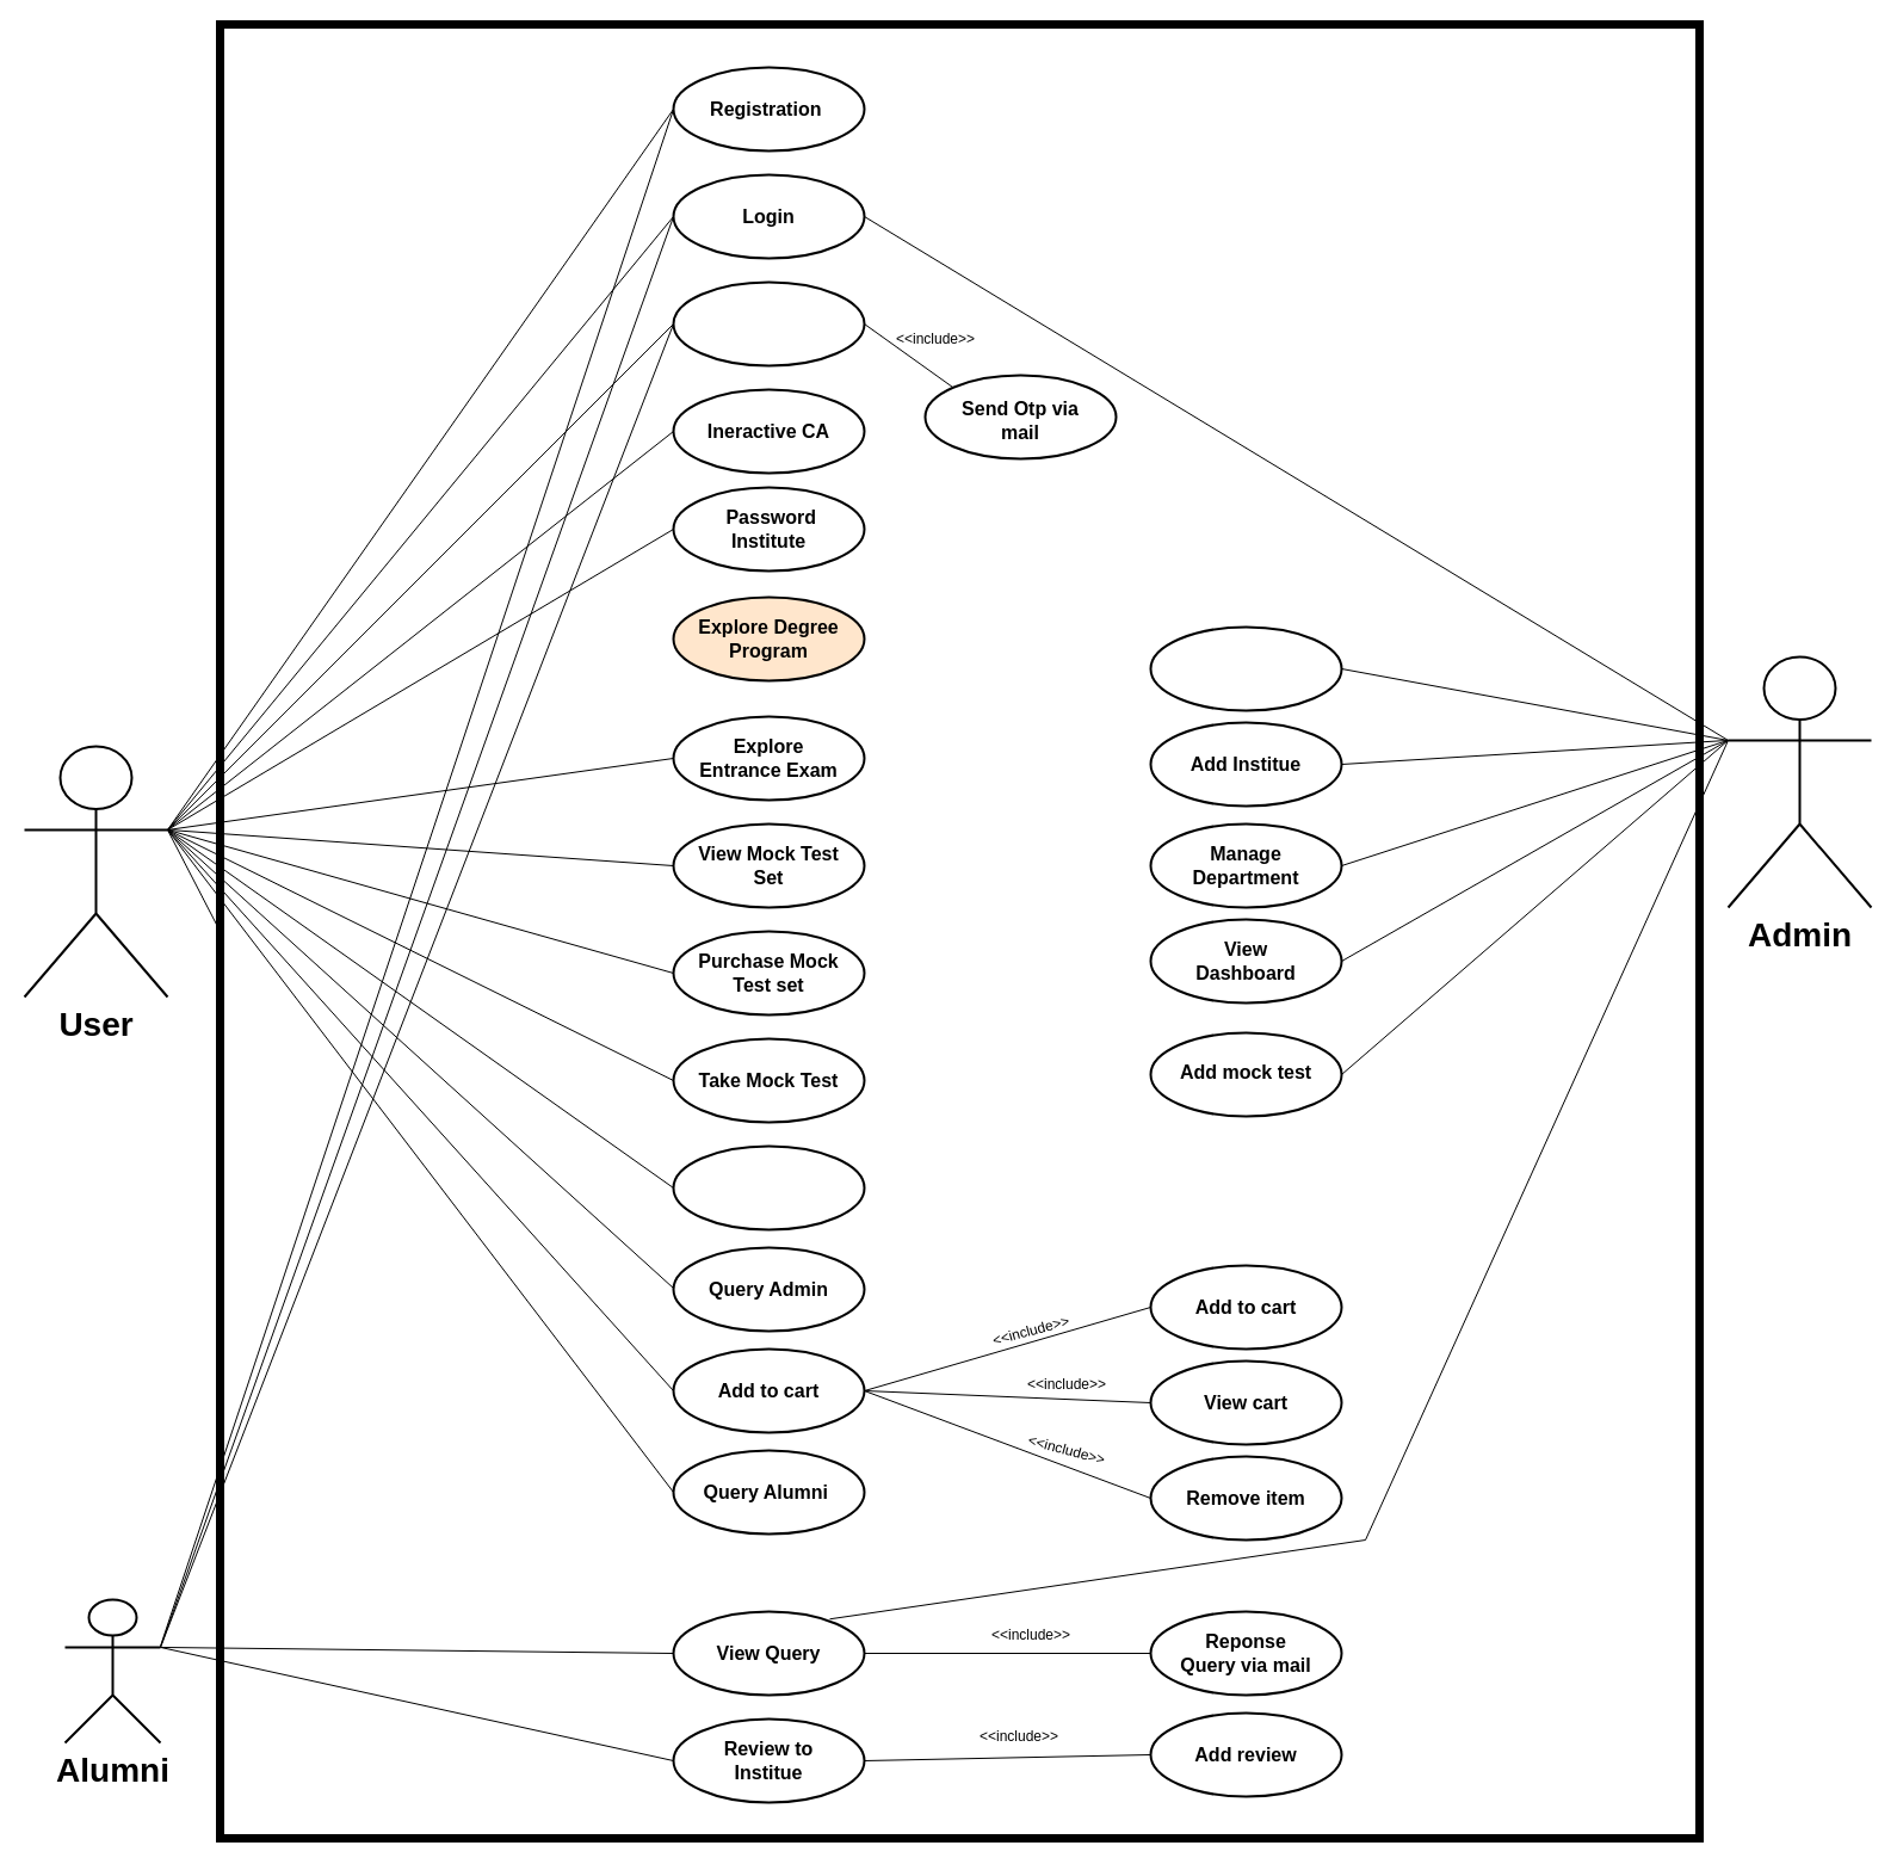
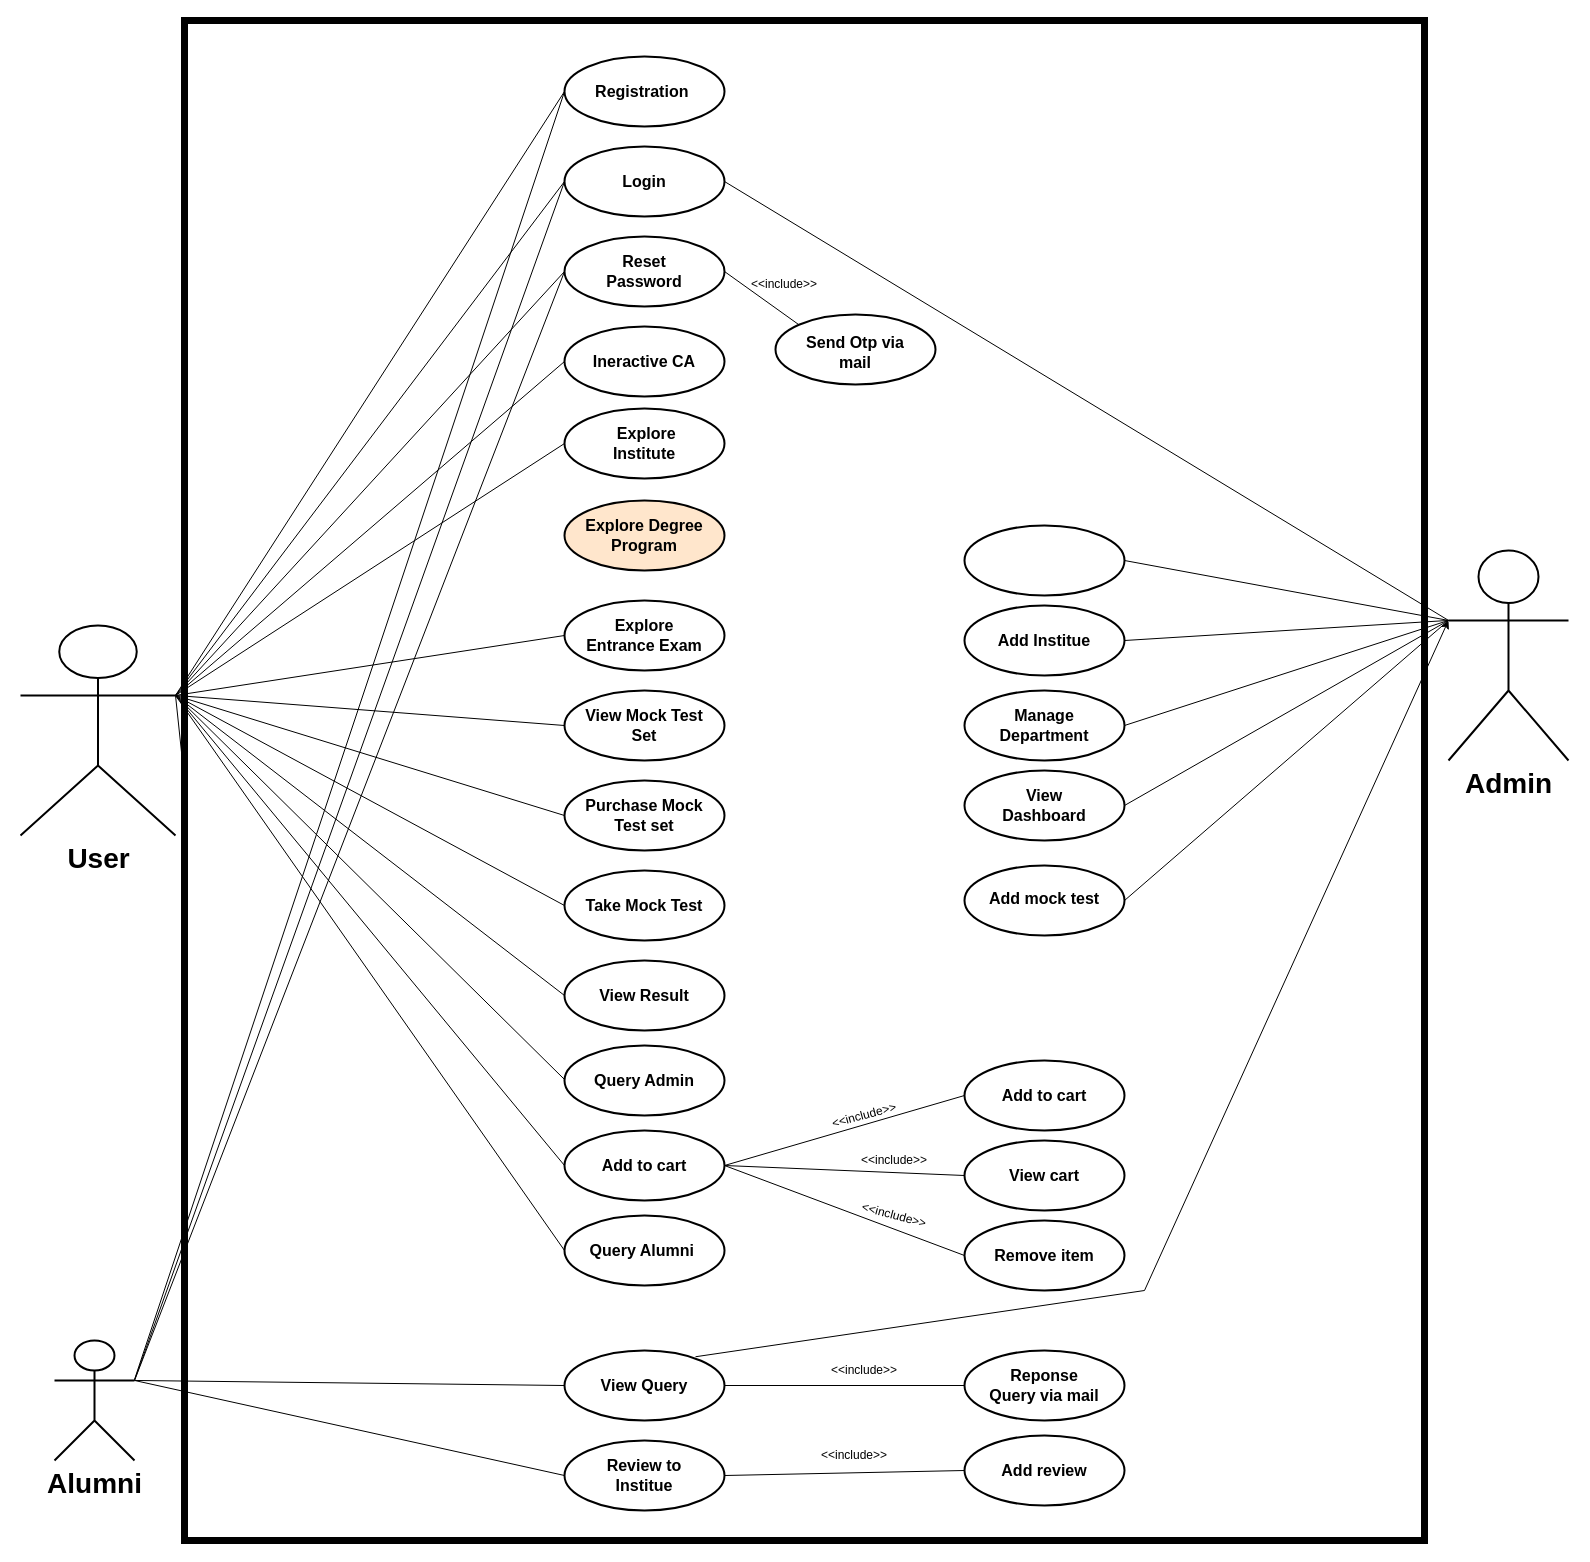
+ <mxCell id="7" value="&lt;span style=&quot;font-size: 16px;&quot;&gt;&lt;b&gt;Reset Password&lt;/b&gt;&lt;/span&gt;" style="text;html=1;align=center;verticalAlign=middle;whiteSpace=wrap;rounded=0;" vertex="1" parent="1"><mxGeometry x="584" y="243.5" width="120" height="55" as="geometry" /></mxCell>
- <mxCell id="13" value="&lt;span style=&quot;font-size: 16px;&quot;&gt;&lt;b&gt;&amp;nbsp;Password Institute&lt;/b&gt;&lt;/span&gt;" style="text;html=1;align=center;verticalAlign=middle;whiteSpace=wrap;rounded=0;" vertex="1" parent="1"><mxGeometry x="584" y="413" width="120" height="60" as="geometry" /></mxCell>
+ <mxCell id="13" value="&lt;span style=&quot;font-size: 16px;&quot;&gt;&lt;b&gt;&amp;nbsp;Explore Institute&lt;/b&gt;&lt;/span&gt;" style="text;html=1;align=center;verticalAlign=middle;whiteSpace=wrap;rounded=0;" vertex="1" parent="1"><mxGeometry x="584" y="413" width="120" height="60" as="geometry" /></mxCell>
- <mxCell id="86" value="" style="endArrow=none;html=1;rounded=0;exitX=0.925;exitY=0.021;exitDx=0;exitDy=0;entryX=0;entryY=0.333;entryDx=0;entryDy=0;entryPerimeter=0;exitPerimeter=0;" edge="1" parent="1" source="27" target="40"><mxGeometry width="50" height="50" relative="1" as="geometry"><mxPoint x="684" y="1376.5" as="sourcePoint" /><mxPoint x="1454" y="620" as="targetPoint" /><Array as="points"><mxPoint x="1144" y="1290" /></Array></mxGeometry></mxCell>
+ <mxCell id="86" value="" style="endArrow=classic;html=1;rounded=0;exitX=0.925;exitY=0.021;exitDx=0;exitDy=0;entryX=0;entryY=0.333;entryDx=0;entryDy=0;entryPerimeter=0;exitPerimeter=0;" edge="1" parent="1" source="27" target="40"><mxGeometry width="50" height="50" relative="1" as="geometry"><mxPoint x="684" y="1376.5" as="sourcePoint" /><mxPoint x="1454" y="620" as="targetPoint" /><Array as="points"><mxPoint x="1144" y="1290" /></Array></mxGeometry></mxCell>
- <mxCell id="3" value="&lt;font style=&quot;font-size: 28px;&quot;&gt;&lt;b&gt;User&lt;/b&gt;&lt;/font&gt;" style="shape=umlActor;verticalLabelPosition=bottom;verticalAlign=top;html=1;outlineConnect=0;strokeWidth=2;" vertex="1" parent="1"><mxGeometry x="20" y="625" width="120" height="210" as="geometry" /></mxCell>
+ <mxCell id="3" value="&lt;font style=&quot;font-size: 28px;&quot;&gt;&lt;b&gt;User&lt;/b&gt;&lt;/font&gt;" style="shape=umlActor;verticalLabelPosition=bottom;verticalAlign=top;html=1;outlineConnect=0;strokeWidth=2;" vertex="1" parent="1"><mxGeometry x="20" y="625" width="155" height="210" as="geometry" /></mxCell>
+ <mxCell id="23" value="&lt;b&gt;&lt;font style=&quot;font-size: 16px;&quot;&gt;View Result&lt;/font&gt;&lt;/b&gt;" style="text;html=1;align=center;verticalAlign=middle;whiteSpace=wrap;rounded=0;" vertex="1" parent="1"><mxGeometry x="584" y="965" width="120" height="60" as="geometry" /></mxCell>
